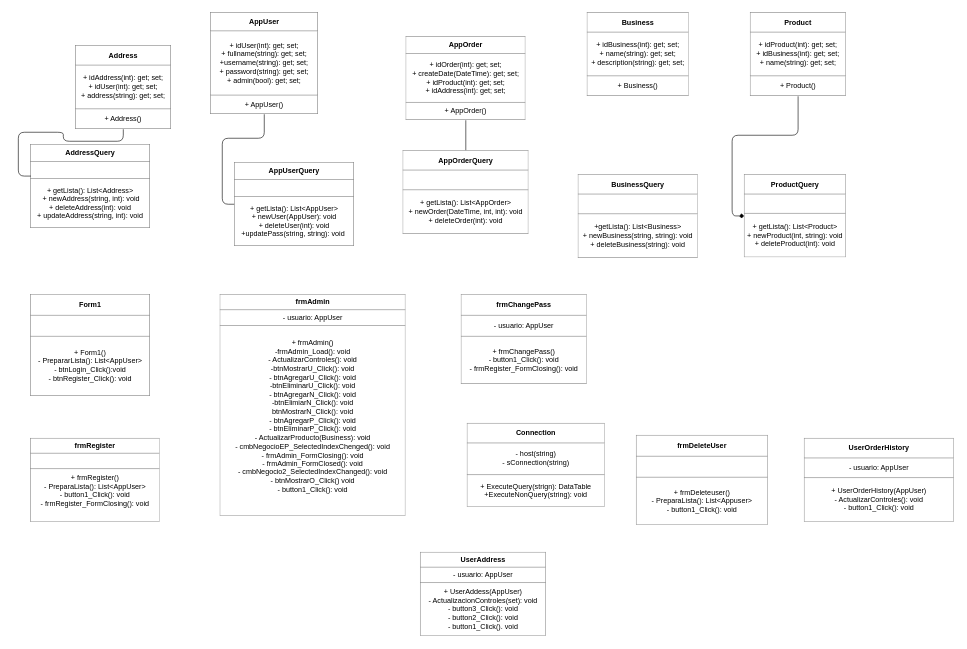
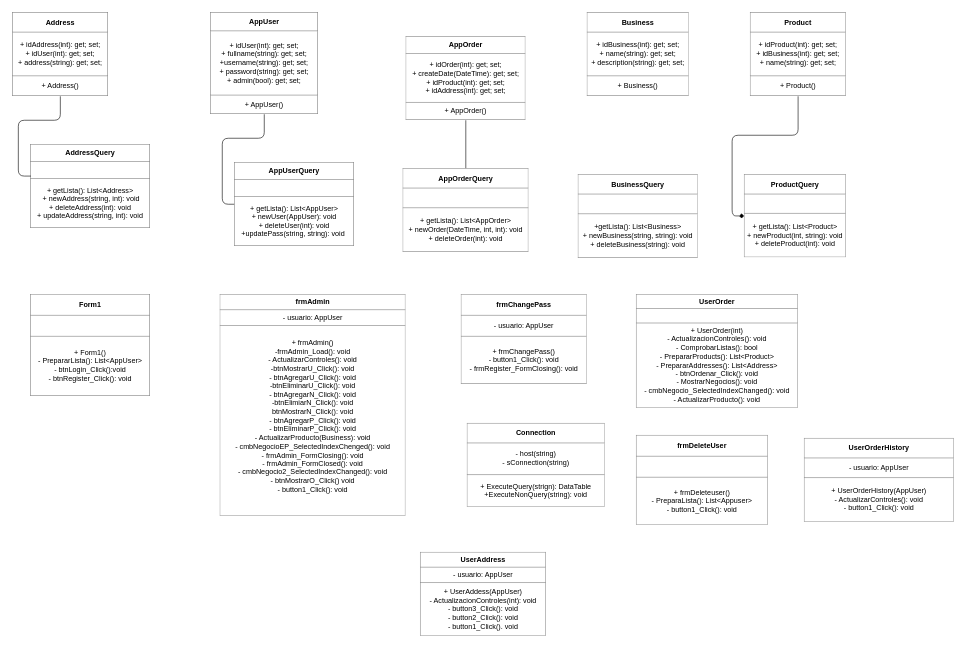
- <mxCell id="9" value="&lt;table border=&quot;1&quot; width=&quot;100%&quot; cellpadding=&quot;4&quot; style=&quot;width: 100% ; height: 100% ; border-collapse: collapse&quot;&gt;&lt;tbody&gt;&lt;tr&gt;&lt;th align=&quot;center&quot;&gt;&lt;b&gt;Address&lt;br&gt;&lt;/b&gt;&lt;/th&gt;&lt;/tr&gt;&lt;tr&gt;&lt;td align=&quot;center&quot;&gt;+ idAddress(int): get; set;&lt;br&gt;+ idUser(int): get; set;&lt;br&gt;+ address(string): get; set;&lt;/td&gt;&lt;/tr&gt;&lt;tr&gt;&lt;td align=&quot;center&quot;&gt;+ Address()&lt;br&gt;&lt;/td&gt;&lt;/tr&gt;&lt;/tbody&gt;&lt;/table&gt;" style="text;html=1;strokeColor=none;fillColor=none;overflow=fill;" vertex="1" parent="1"><mxGeometry x="125" y="75" width="160" height="140" as="geometry" /></mxCell>
+ <mxCell id="9" value="&lt;table border=&quot;1&quot; width=&quot;100%&quot; cellpadding=&quot;4&quot; style=&quot;width: 100% ; height: 100% ; border-collapse: collapse&quot;&gt;&lt;tbody&gt;&lt;tr&gt;&lt;th align=&quot;center&quot;&gt;&lt;b&gt;Address&lt;br&gt;&lt;/b&gt;&lt;/th&gt;&lt;/tr&gt;&lt;tr&gt;&lt;td align=&quot;center&quot;&gt;+ idAddress(int): get; set;&lt;br&gt;+ idUser(int): get; set;&lt;br&gt;+ address(string): get; set;&lt;/td&gt;&lt;/tr&gt;&lt;tr&gt;&lt;td align=&quot;center&quot;&gt;+ Address()&lt;br&gt;&lt;/td&gt;&lt;/tr&gt;&lt;/tbody&gt;&lt;/table&gt;" style="text;html=1;strokeColor=none;fillColor=none;overflow=fill;" vertex="1" parent="1"><mxGeometry x="20" y="20" width="160" height="140" as="geometry" /></mxCell>
- <mxCell id="7" value="&lt;table border=&quot;1&quot; width=&quot;100%&quot; cellpadding=&quot;4&quot; style=&quot;width: 100% ; height: 100% ; border-collapse: collapse&quot;&gt;&lt;tbody&gt;&lt;tr&gt;&lt;th align=&quot;center&quot;&gt;&lt;b&gt;AppOrderQuery&lt;/b&gt;&lt;/th&gt;&lt;/tr&gt;&lt;tr&gt;&lt;td align=&quot;center&quot;&gt;&lt;br&gt;&lt;/td&gt;&lt;/tr&gt;&lt;tr&gt;&lt;td align=&quot;center&quot;&gt;+ getLista(): List&amp;lt;AppOrder&amp;gt;&lt;br&gt;+ newOrder(DateTime, int, int): void&lt;br&gt;+ deleteOrder(int): void&lt;/td&gt;&lt;/tr&gt;&lt;/tbody&gt;&lt;/table&gt;" style="text;html=1;strokeColor=none;fillColor=none;overflow=fill;" vertex="1" parent="1"><mxGeometry x="671" y="250" width="210" height="140" as="geometry" /></mxCell>
+ <mxCell id="7" value="&lt;table border=&quot;1&quot; width=&quot;100%&quot; cellpadding=&quot;4&quot; style=&quot;width: 100% ; height: 100% ; border-collapse: collapse&quot;&gt;&lt;tbody&gt;&lt;tr&gt;&lt;th align=&quot;center&quot;&gt;&lt;b&gt;AppOrderQuery&lt;/b&gt;&lt;/th&gt;&lt;/tr&gt;&lt;tr&gt;&lt;td align=&quot;center&quot;&gt;&lt;br&gt;&lt;/td&gt;&lt;/tr&gt;&lt;tr&gt;&lt;td align=&quot;center&quot;&gt;+ getLista(): List&amp;lt;AppOrder&amp;gt;&lt;br&gt;+ newOrder(DateTime, int, int): void&lt;br&gt;+ deleteOrder(int): void&lt;/td&gt;&lt;/tr&gt;&lt;/tbody&gt;&lt;/table&gt;" style="text;html=1;strokeColor=none;fillColor=none;overflow=fill;" vertex="1" parent="1"><mxGeometry x="671" y="280" width="210" height="140" as="geometry" /></mxCell>
+ <mxCell id="23" value="&lt;table border=&quot;1&quot; width=&quot;100%&quot; cellpadding=&quot;4&quot; style=&quot;width: 100% ; height: 100% ; border-collapse: collapse&quot;&gt;&lt;tbody&gt;&lt;tr&gt;&lt;th align=&quot;center&quot;&gt;&lt;b&gt;UserOrder&lt;/b&gt;&lt;/th&gt;&lt;/tr&gt;&lt;tr&gt;&lt;td align=&quot;center&quot;&gt;&lt;br&gt;&lt;/td&gt;&lt;/tr&gt;&lt;tr&gt;&lt;td align=&quot;center&quot;&gt;+ UserOrder(int)&lt;br&gt;- ActualizacionControles(): void&lt;br&gt;- ComprobarListas(): bool&lt;br&gt;- PrepararProducts(): List&amp;lt;Product&amp;gt;&lt;br&gt;- PrepararAddresses(): List&amp;lt;Address&amp;gt;&lt;br&gt;- btnOrdenar_Click(): void&lt;br&gt;- MostrarNegocios(): void&lt;br&gt;- cmbNegocio_SelectedIndexChanged(): void&lt;br&gt;- ActualizarProducto(): void&lt;/td&gt;&lt;/tr&gt;&lt;/tbody&gt;&lt;/table&gt;" style="text;html=1;strokeColor=none;fillColor=none;overflow=fill;" vertex="1" parent="1"><mxGeometry x="1060" y="490" width="270" height="190" as="geometry" /></mxCell>
- <mxCell id="21" value="&lt;table border=&quot;1&quot; width=&quot;100%&quot; cellpadding=&quot;4&quot; style=&quot;width: 100% ; height: 100% ; border-collapse: collapse&quot;&gt;&lt;tbody&gt;&lt;tr&gt;&lt;th align=&quot;center&quot;&gt;&lt;b&gt;frmRegister&lt;/b&gt;&lt;/th&gt;&lt;/tr&gt;&lt;tr&gt;&lt;td align=&quot;center&quot;&gt;&lt;br&gt;&lt;/td&gt;&lt;/tr&gt;&lt;tr&gt;&lt;td align=&quot;center&quot;&gt;+ frmRegister()&lt;br&gt;- PreparaLista(): List&amp;lt;AppUser&amp;gt;&lt;br&gt;- button1_Click(): void&lt;br&gt;- frmRegister_FormClosing(): void&lt;br&gt;&lt;br&gt;&lt;/td&gt;&lt;/tr&gt;&lt;/tbody&gt;&lt;/table&gt;" style="text;html=1;strokeColor=none;fillColor=none;overflow=fill;" vertex="1" parent="1"><mxGeometry x="50" y="730" width="216" height="140" as="geometry" /></mxCell>
- <mxCell id="22" value="&lt;table border=&quot;1&quot; width=&quot;100%&quot; cellpadding=&quot;4&quot; style=&quot;width: 100% ; height: 100% ; border-collapse: collapse&quot;&gt;&lt;tbody&gt;&lt;tr&gt;&lt;th align=&quot;center&quot;&gt;&lt;b&gt;UserAddress&lt;br&gt;&lt;/b&gt;&lt;/th&gt;&lt;/tr&gt;&lt;tr&gt;&lt;td align=&quot;center&quot;&gt;- usuario: AppUser&lt;/td&gt;&lt;/tr&gt;&lt;tr&gt;&lt;td align=&quot;center&quot;&gt;+ UserAddess(AppUser)&lt;br&gt;- ActualizacionControles(set): void&lt;br&gt;- button3_Click(): void&lt;br&gt;- button2_Click(): void&lt;br&gt;- button1_Click(). void&lt;/td&gt;&lt;/tr&gt;&lt;/tbody&gt;&lt;/table&gt;" style="text;html=1;strokeColor=none;fillColor=none;overflow=fill;" vertex="1" parent="1"><mxGeometry x="700" y="920" width="210" height="140" as="geometry" /></mxCell>
+ <mxCell id="22" value="&lt;table border=&quot;1&quot; width=&quot;100%&quot; cellpadding=&quot;4&quot; style=&quot;width: 100% ; height: 100% ; border-collapse: collapse&quot;&gt;&lt;tbody&gt;&lt;tr&gt;&lt;th align=&quot;center&quot;&gt;&lt;b&gt;UserAddress&lt;br&gt;&lt;/b&gt;&lt;/th&gt;&lt;/tr&gt;&lt;tr&gt;&lt;td align=&quot;center&quot;&gt;- usuario: AppUser&lt;/td&gt;&lt;/tr&gt;&lt;tr&gt;&lt;td align=&quot;center&quot;&gt;+ UserAddess(AppUser)&lt;br&gt;- ActualizacionControles(int): void&lt;br&gt;- button3_Click(): void&lt;br&gt;- button2_Click(): void&lt;br&gt;- button1_Click(). void&lt;/td&gt;&lt;/tr&gt;&lt;/tbody&gt;&lt;/table&gt;" style="text;html=1;strokeColor=none;fillColor=none;overflow=fill;" vertex="1" parent="1"><mxGeometry x="700" y="920" width="210" height="140" as="geometry" /></mxCell>
